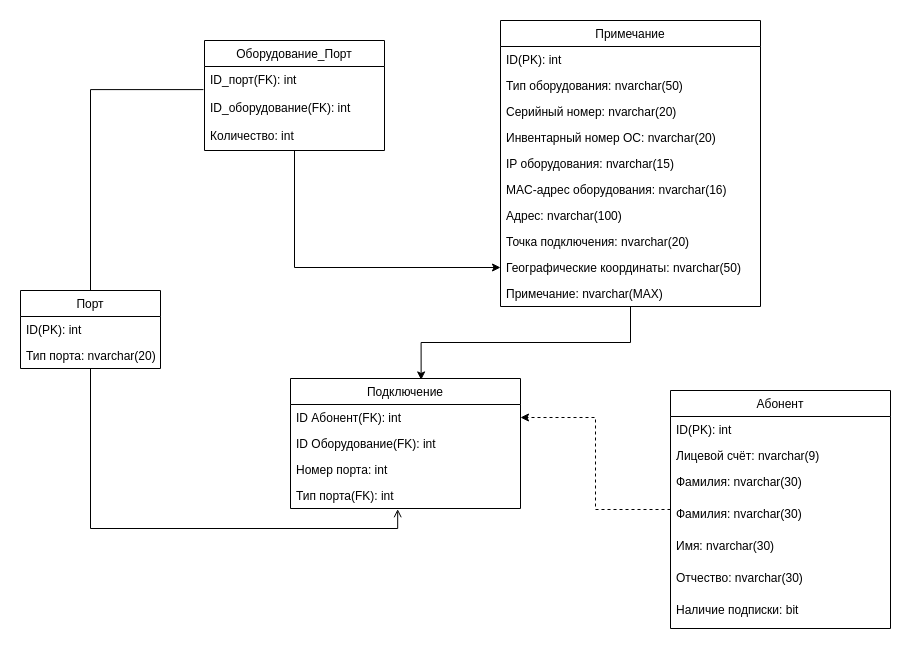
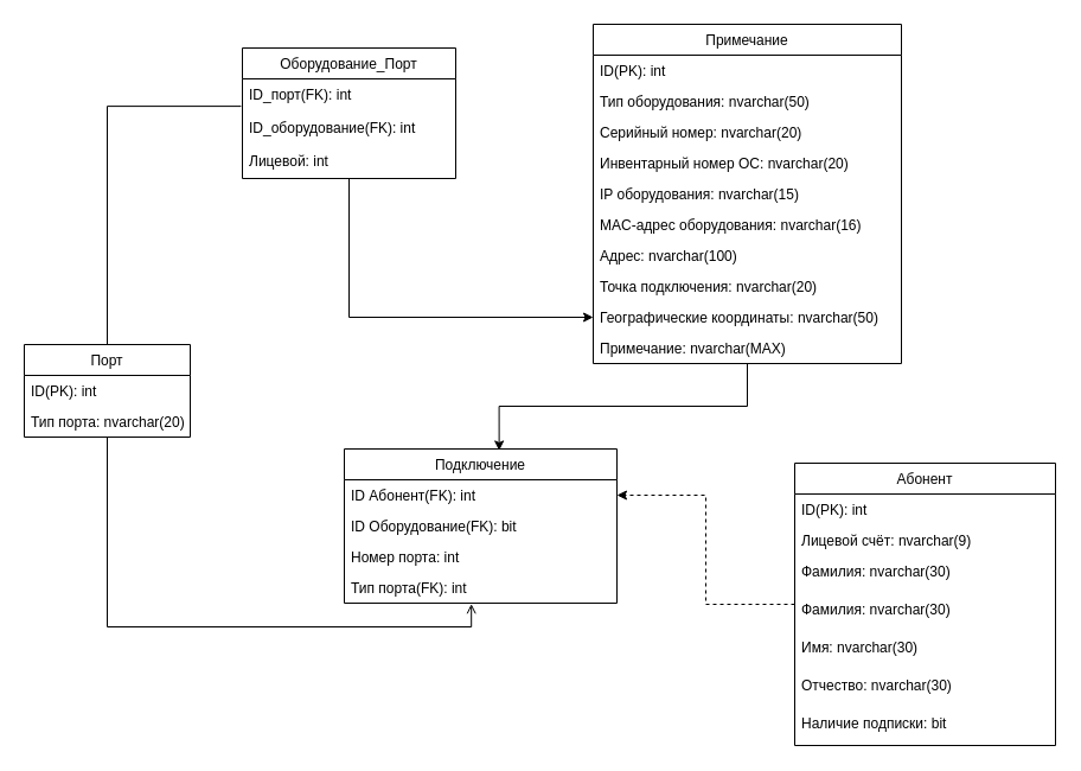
- <mxCell id="37" value="Количество: int" style="text;strokeColor=none;fillColor=none;align=left;verticalAlign=top;spacingLeft=4;spacingRight=4;overflow=hidden;rotatable=0;points=[[0,0.5],[1,0.5]];portConstraint=eastwest;" parent="34" vertex="1"><mxGeometry y="82" width="180" height="28" as="geometry" /></mxCell>
+ <mxCell id="37" value="Лицевой: int" style="text;strokeColor=none;fillColor=none;align=left;verticalAlign=top;spacingLeft=4;spacingRight=4;overflow=hidden;rotatable=0;points=[[0,0.5],[1,0.5]];portConstraint=eastwest;" parent="34" vertex="1"><mxGeometry y="82" width="180" height="28" as="geometry" /></mxCell>
- <mxCell id="25" value="ID Оборудование(FK): int" style="text;strokeColor=none;fillColor=none;align=left;verticalAlign=top;spacingLeft=4;spacingRight=4;overflow=hidden;rotatable=0;points=[[0,0.5],[1,0.5]];portConstraint=eastwest;" parent="23" vertex="1"><mxGeometry y="52" width="230" height="26" as="geometry" /></mxCell>
+ <mxCell id="25" value="ID Оборудование(FK): bit" style="text;strokeColor=none;fillColor=none;align=left;verticalAlign=top;spacingLeft=4;spacingRight=4;overflow=hidden;rotatable=0;points=[[0,0.5],[1,0.5]];portConstraint=eastwest;" parent="23" vertex="1"><mxGeometry y="52" width="230" height="26" as="geometry" /></mxCell>
